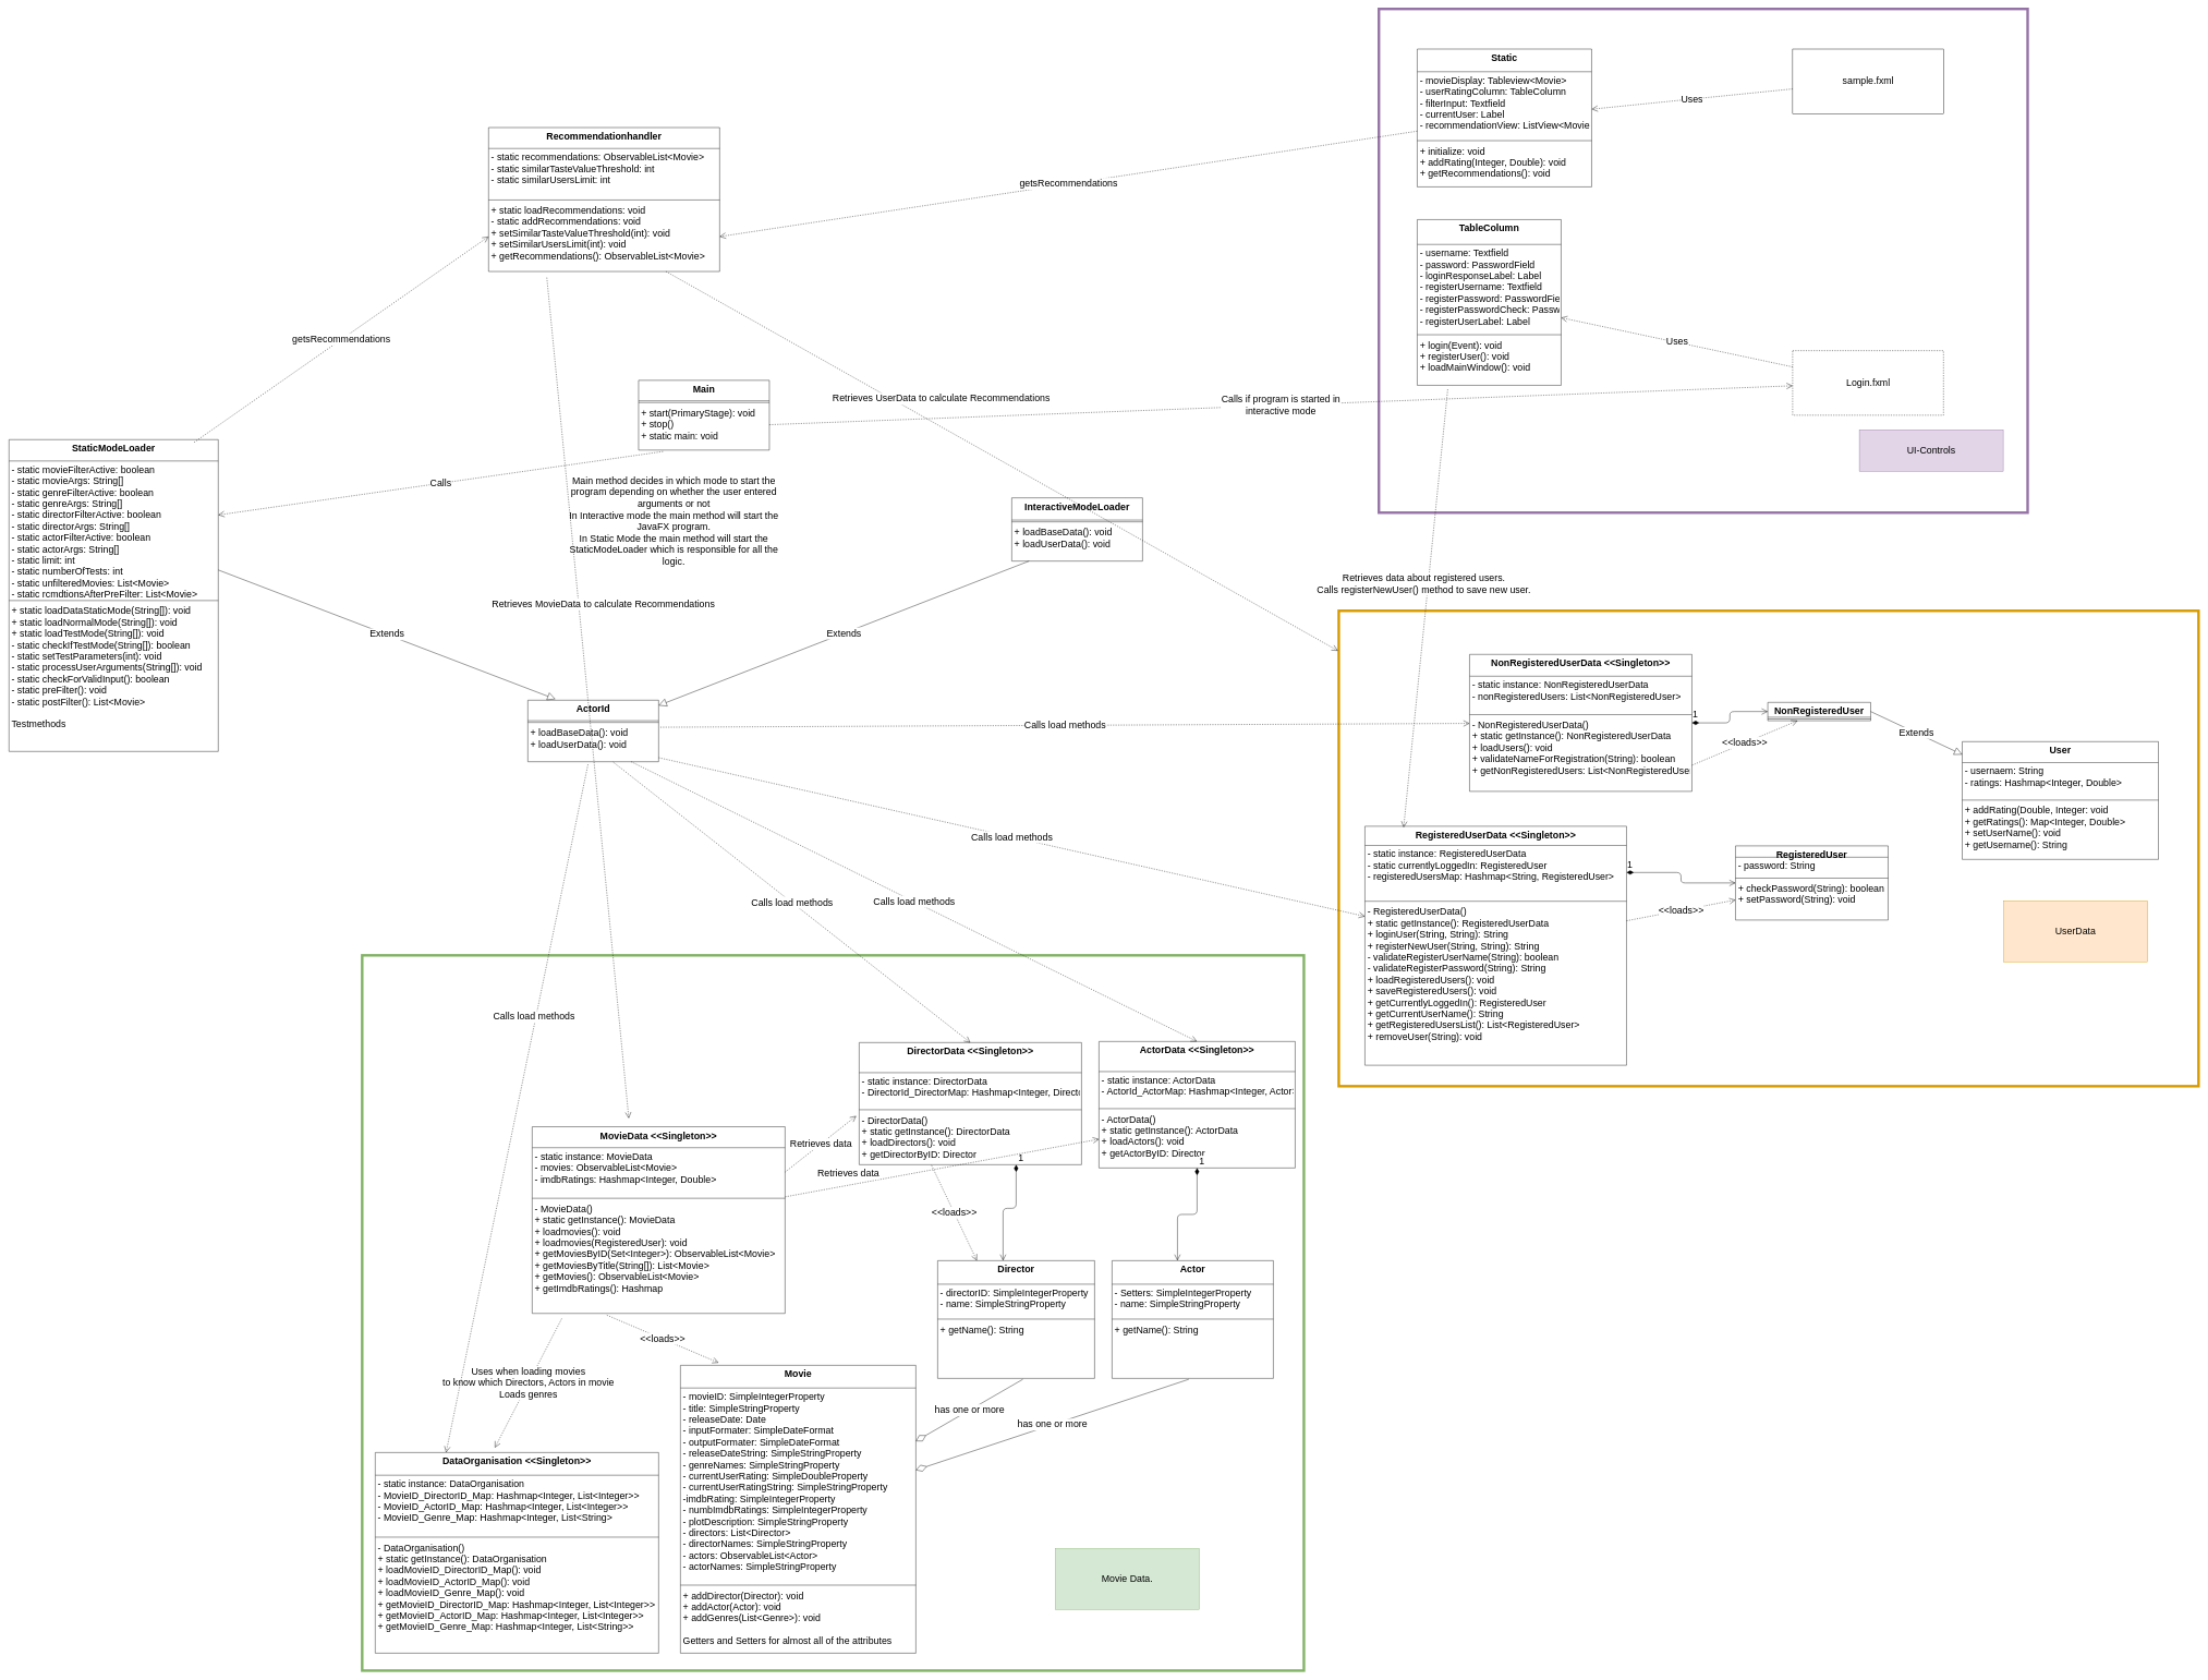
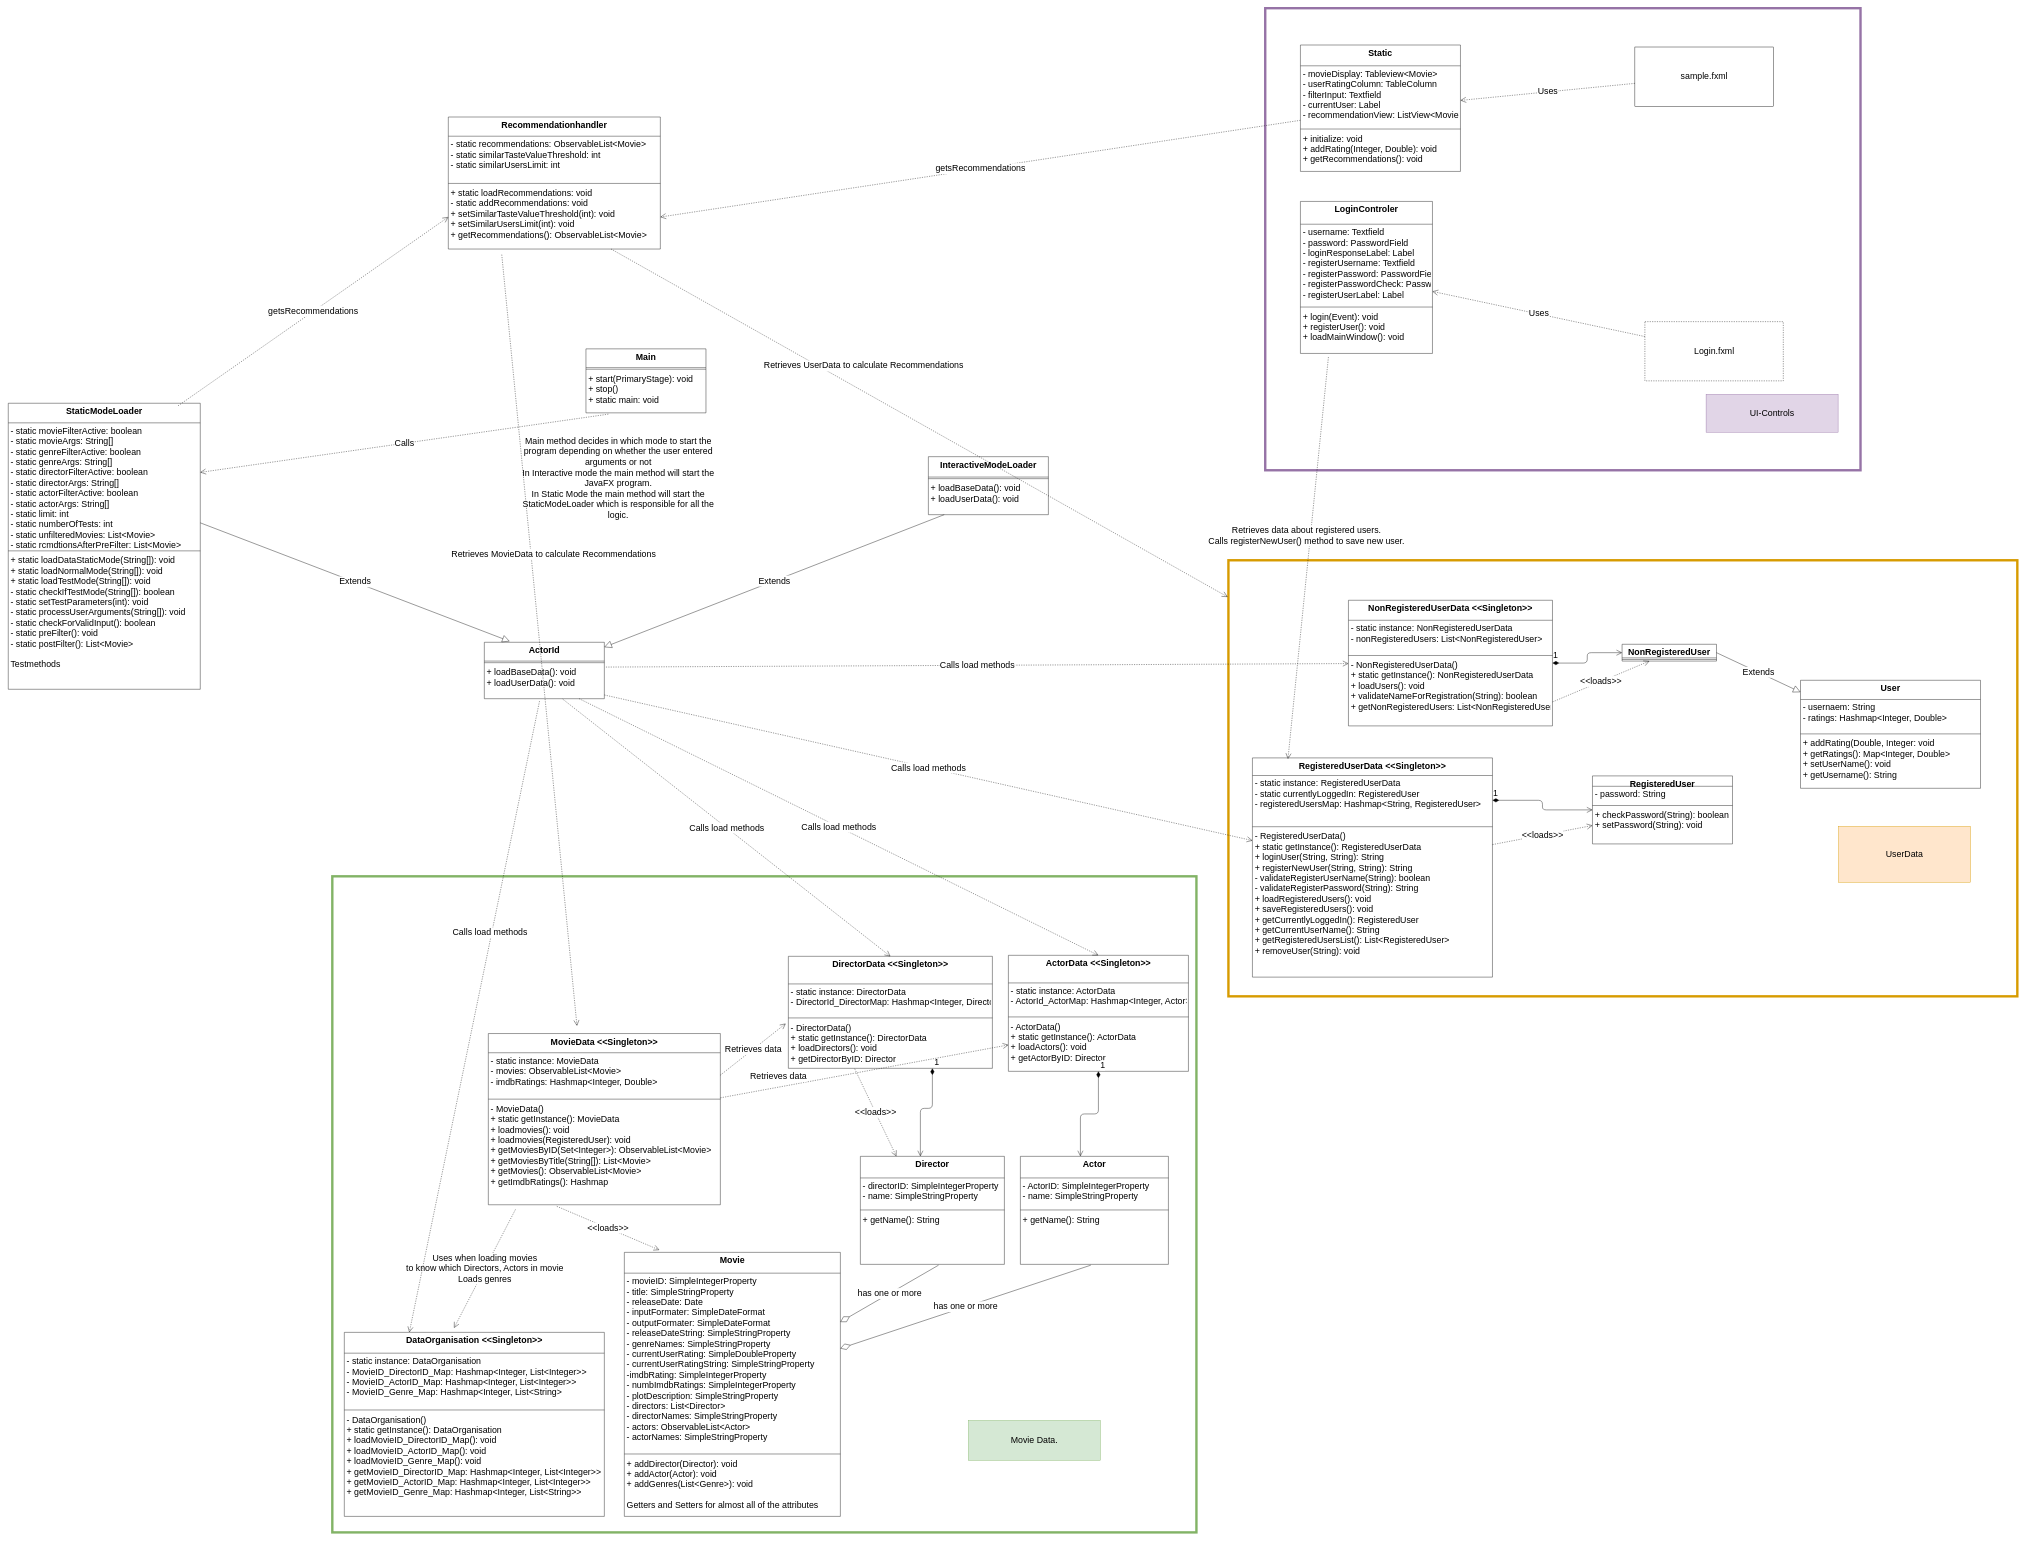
- <mxCell id="86" value="&lt;font style=&quot;font-size: 22px;&quot;&gt;sample.fxml&lt;/font&gt;" style="html=1;strokeWidth=1;fillColor=none;fontSize=22;" parent="1" vertex="1"><mxGeometry x="4111" y="112" width="346" height="148" as="geometry" /></mxCell>
+ <mxCell id="86" value="&lt;font style=&quot;font-size: 22px;&quot;&gt;sample.fxml&lt;/font&gt;" style="html=1;strokeWidth=1;fillColor=none;fontSize=22;" parent="1" vertex="1"><mxGeometry x="4086" y="117" width="346" height="148" as="geometry" /></mxCell>
- <mxCell id="87" value="TableColumn" style="swimlane;fontStyle=1;align=center;verticalAlign=top;childLayout=stackLayout;horizontal=1;startSize=57;horizontalStack=0;resizeParent=1;resizeParentMax=0;resizeLast=0;collapsible=1;marginBottom=0;strokeWidth=1;fillColor=none;fontSize=22;" parent="1" vertex="1"><mxGeometry x="3250" y="503" width="330" height="380" as="geometry" /></mxCell>
+ <mxCell id="87" value="LoginControler" style="swimlane;fontStyle=1;align=center;verticalAlign=top;childLayout=stackLayout;horizontal=1;startSize=57;horizontalStack=0;resizeParent=1;resizeParentMax=0;resizeLast=0;collapsible=1;marginBottom=0;strokeWidth=1;fillColor=none;fontSize=22;" parent="1" vertex="1"><mxGeometry x="3250" y="503" width="330" height="380" as="geometry" /></mxCell>
- <mxCell id="98" value="&lt;div style=&quot;font-size: 22px;&quot;&gt;Calls if program is started in&lt;/div&gt;&lt;div style=&quot;font-size: 22px;&quot;&gt;interactive mode&lt;br style=&quot;font-size: 22px;&quot;&gt;&lt;/div&gt;" style="endArrow=open;endSize=12;dashed=1;html=1;fontSize=22;" parent="1" source="55" target="85" edge="1"><mxGeometry width="160" relative="1" as="geometry"><mxPoint x="1902" y="824.79" as="sourcePoint" /><mxPoint x="2608" y="965" as="targetPoint" /></mxGeometry></mxCell>
- <mxCell id="16" value="- Setters: SimpleIntegerProperty&#10;- name: SimpleStringProperty&#10;" style="text;strokeColor=none;fillColor=none;align=left;verticalAlign=top;spacingLeft=4;spacingRight=4;overflow=hidden;rotatable=0;points=[[0,0.5],[1,0.5]];portConstraint=eastwest;fontSize=22;" parent="15" vertex="1"><mxGeometry y="54" width="370" height="76" as="geometry" /></mxCell>
+ <mxCell id="16" value="- ActorID: SimpleIntegerProperty&#10;- name: SimpleStringProperty&#10;" style="text;strokeColor=none;fillColor=none;align=left;verticalAlign=top;spacingLeft=4;spacingRight=4;overflow=hidden;rotatable=0;points=[[0,0.5],[1,0.5]];portConstraint=eastwest;fontSize=22;" parent="15" vertex="1"><mxGeometry y="54" width="370" height="76" as="geometry" /></mxCell>
- <mxCell id="58" value="&lt;div style=&quot;font-size: 22px;&quot;&gt;Movie Data.&lt;/div&gt;" style="text;html=1;strokeColor=#82b366;fillColor=#d5e8d4;align=center;verticalAlign=middle;whiteSpace=wrap;rounded=0;fontSize=22;" parent="1" vertex="1"><mxGeometry x="2420" y="3550" width="330" height="140" as="geometry" /></mxCell>
+ <mxCell id="58" value="&lt;div style=&quot;font-size: 22px;&quot;&gt;Movie Data.&lt;/div&gt;" style="text;html=1;strokeColor=#82b366;fillColor=#d5e8d4;align=center;verticalAlign=middle;whiteSpace=wrap;rounded=0;fontSize=22;" parent="1" vertex="1"><mxGeometry x="2420" y="3550" width="330" height="100" as="geometry" /></mxCell>
